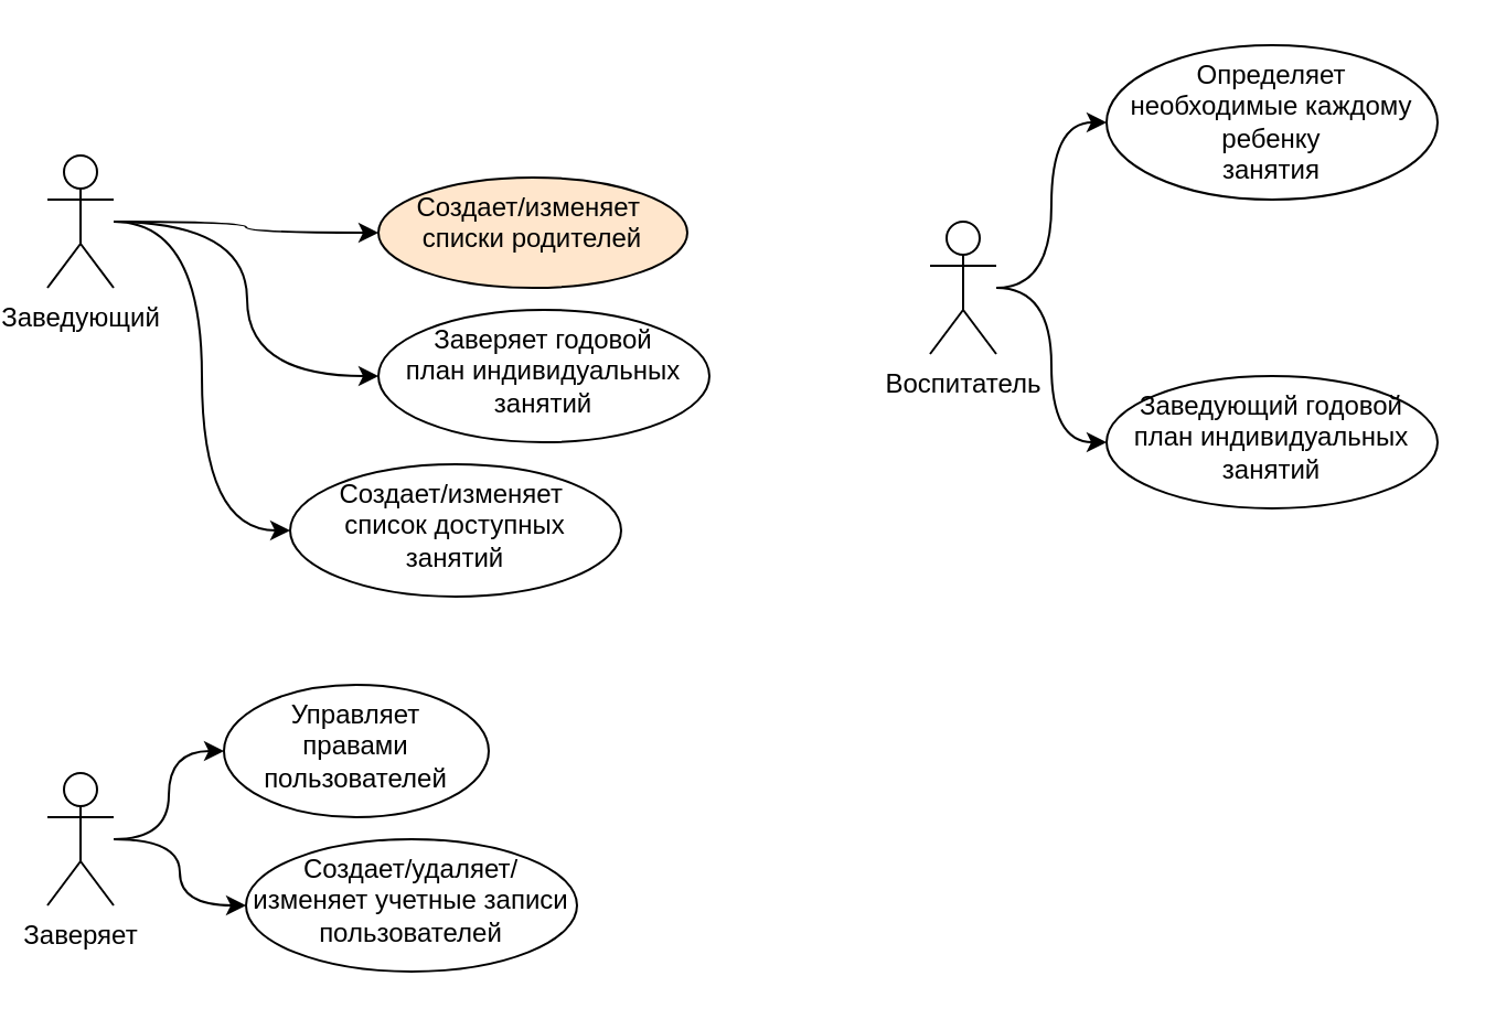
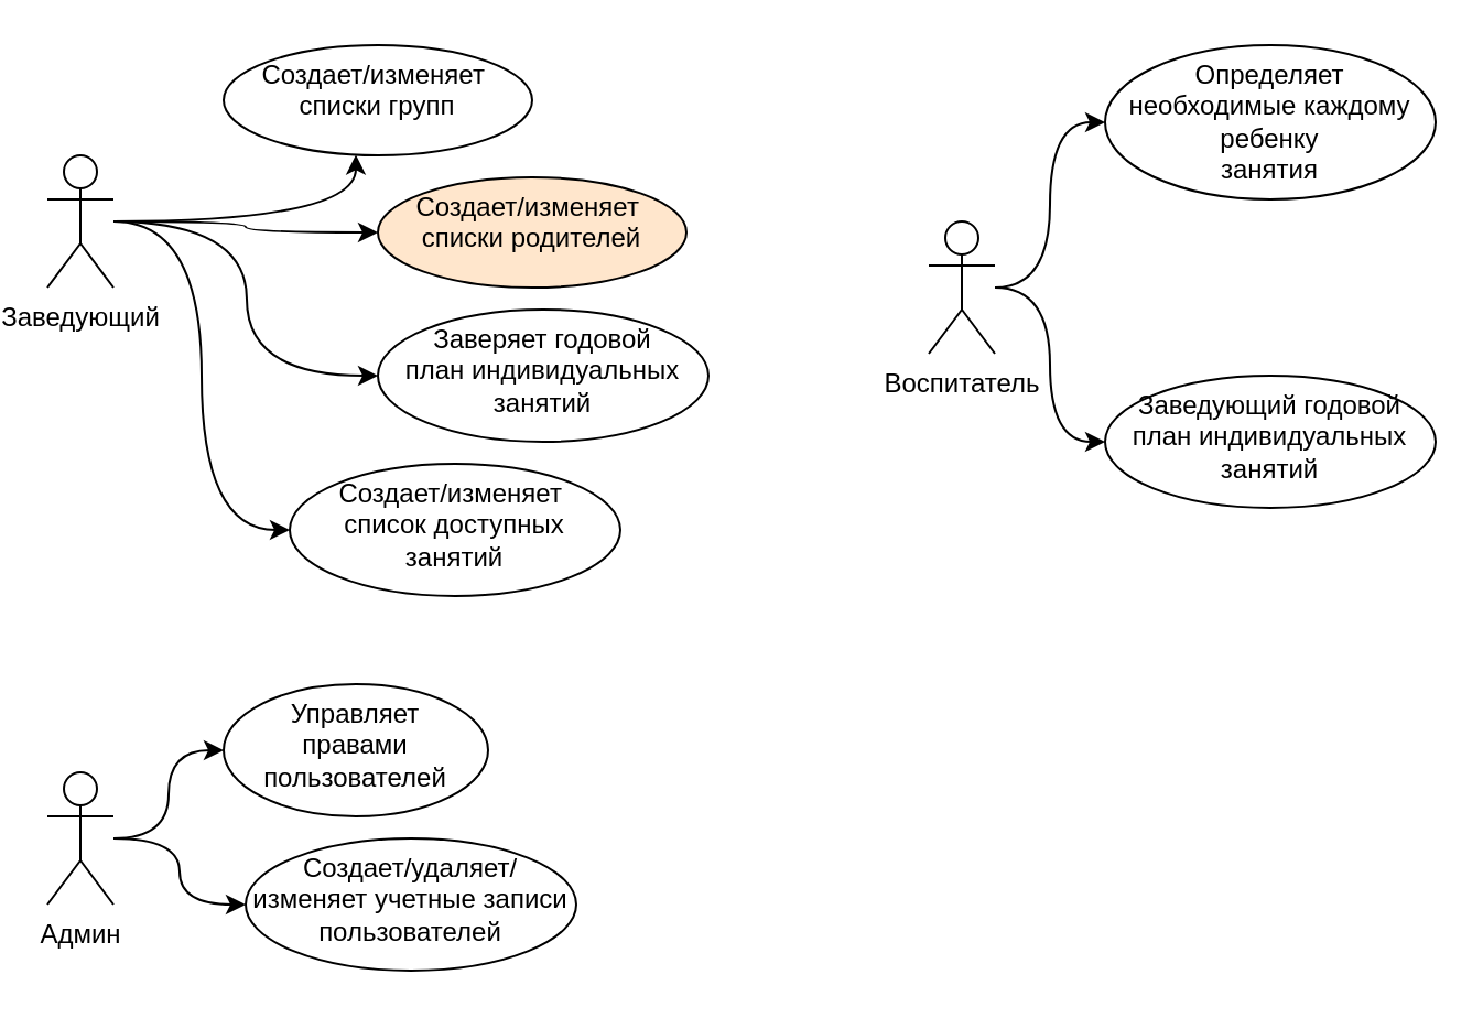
+ <mxCell id="6" value="Создает/изменяет&amp;nbsp;&lt;br&gt;списки групп" style="ellipse;whiteSpace=wrap;html=1;verticalAlign=top;" vertex="1" parent="1"><mxGeometry x="100" y="20" width="140" height="50" as="geometry" /></mxCell>
+ <mxCell id="2" value="" style="edgeStyle=orthogonalEdgeStyle;rounded=0;orthogonalLoop=1;jettySize=auto;html=1;curved=1;" edge="1" parent="1" source="5" target="6"><mxGeometry relative="1" as="geometry"><Array as="points"><mxPoint x="160" y="100" /></Array></mxGeometry></mxCell>
- <mxCell id="18" value="Заверяет" style="shape=umlActor;verticalLabelPosition=bottom;verticalAlign=top;html=1;outlineConnect=0;" vertex="1" parent="1"><mxGeometry x="20" y="350" width="30" height="60" as="geometry" /></mxCell>
+ <mxCell id="18" value="Админ" style="shape=umlActor;verticalLabelPosition=bottom;verticalAlign=top;html=1;outlineConnect=0;" vertex="1" parent="1"><mxGeometry x="20" y="350" width="30" height="60" as="geometry" /></mxCell>
